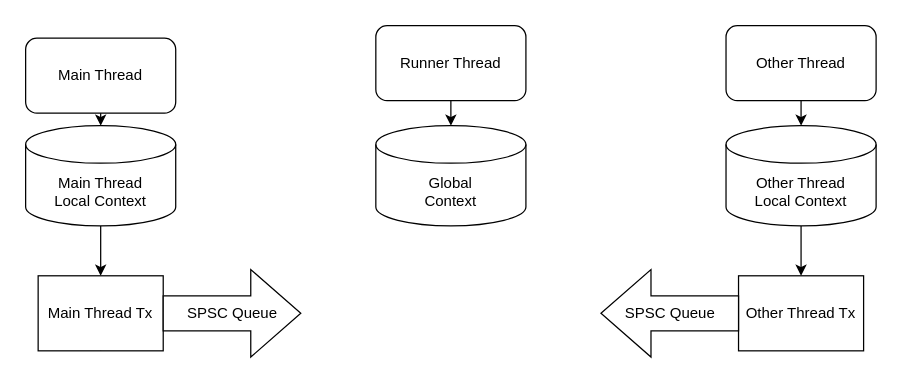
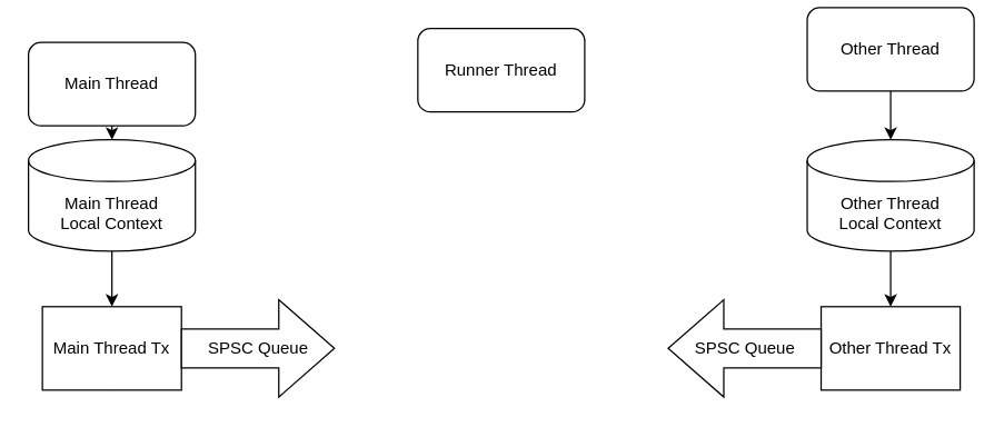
- <mxCell id="10" value="Other Thread" style="rounded=1;whiteSpace=wrap;html=1;" vertex="1" parent="1"><mxGeometry x="580" y="20" width="120" height="60" as="geometry" /></mxCell>
+ <mxCell id="10" value="Other Thread" style="rounded=1;whiteSpace=wrap;html=1;" vertex="1" parent="1"><mxGeometry x="580" y="5" width="120" height="60" as="geometry" /></mxCell>
- <mxCell id="7" style="edgeStyle=orthogonalEdgeStyle;rounded=0;orthogonalLoop=1;jettySize=auto;html=1;exitX=0.5;exitY=1;exitDx=0;exitDy=0;entryX=0.5;entryY=0;entryDx=0;entryDy=0;entryPerimeter=0;" edge="1" parent="1" source="5" target="6"><mxGeometry relative="1" as="geometry" /></mxCell>
- <mxCell id="6" value="Global&lt;div&gt;Context&lt;/div&gt;" style="shape=cylinder3;whiteSpace=wrap;html=1;boundedLbl=1;backgroundOutline=1;size=15;" vertex="1" parent="1"><mxGeometry x="300" y="100" width="120" height="80" as="geometry" /></mxCell>
